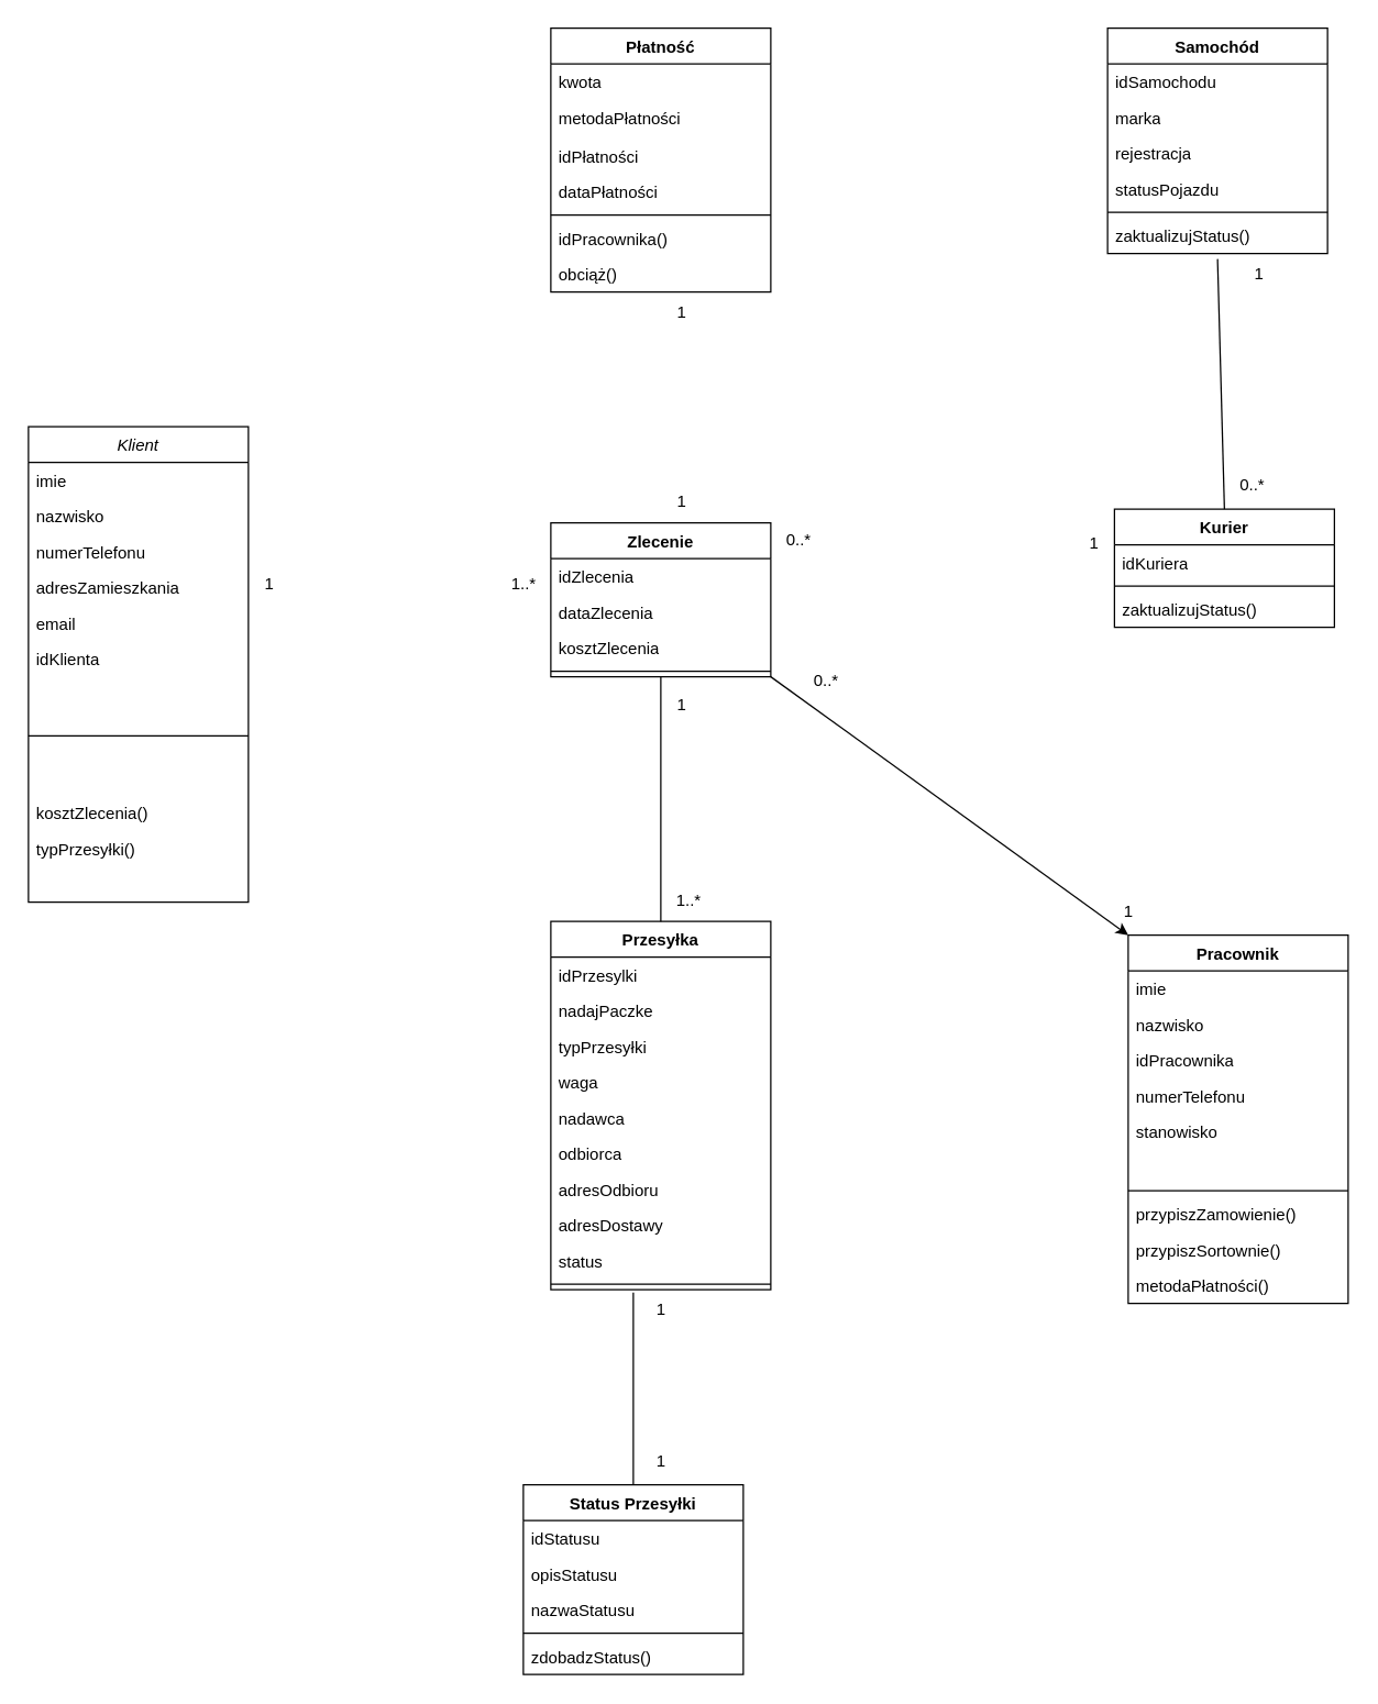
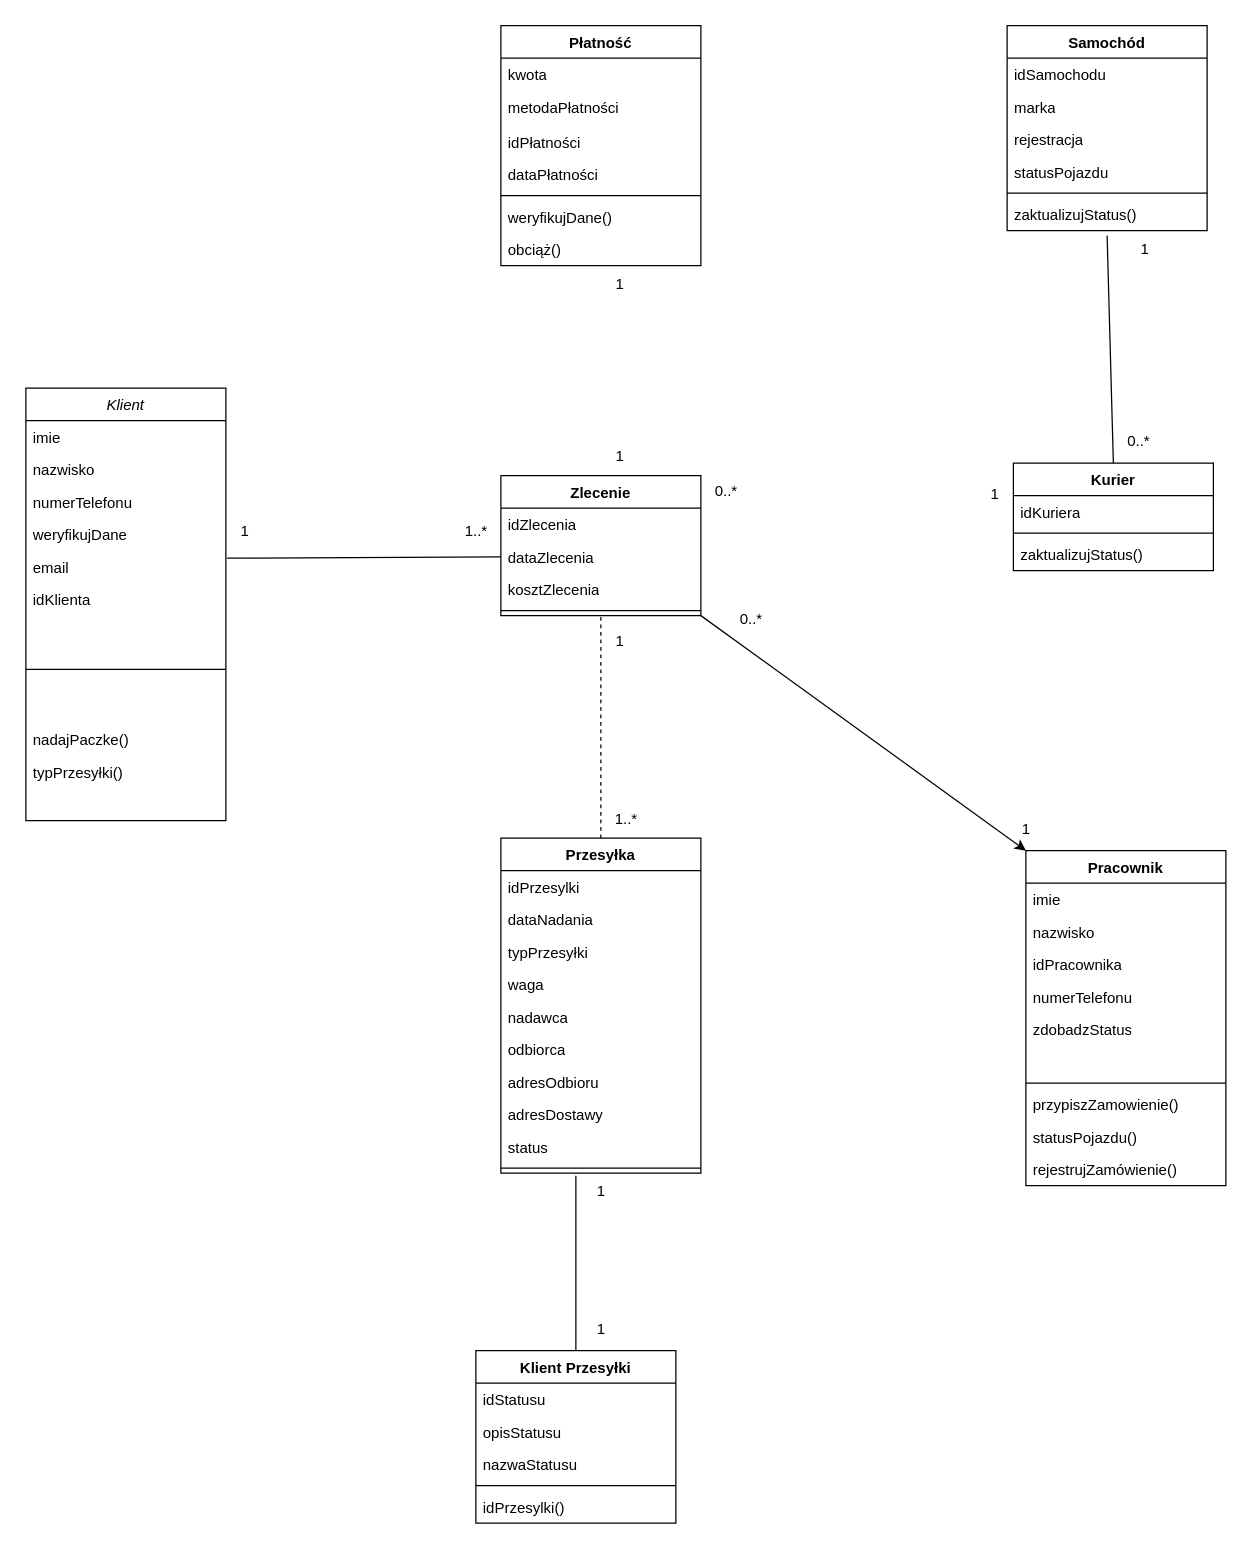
- <mxCell id="23" value="idPracownika()" style="text;strokeColor=none;fillColor=none;align=left;verticalAlign=top;spacingLeft=4;spacingRight=4;overflow=hidden;rotatable=0;points=[[0,0.5],[1,0.5]];portConstraint=eastwest;whiteSpace=wrap;html=1;" parent="17" vertex="1"><mxGeometry y="140" width="160" height="26" as="geometry" /></mxCell>
+ <mxCell id="23" value="weryfikujDane()" style="text;strokeColor=none;fillColor=none;align=left;verticalAlign=top;spacingLeft=4;spacingRight=4;overflow=hidden;rotatable=0;points=[[0,0.5],[1,0.5]];portConstraint=eastwest;whiteSpace=wrap;html=1;" parent="17" vertex="1"><mxGeometry y="140" width="160" height="26" as="geometry" /></mxCell>
- <mxCell id="6" value="adresZamieszkania" style="text;align=left;verticalAlign=top;spacingLeft=4;spacingRight=4;overflow=hidden;rotatable=0;points=[[0,0.5],[1,0.5]];portConstraint=eastwest;rounded=0;shadow=0;html=0;" parent="2" vertex="1"><mxGeometry y="104" width="160" height="26" as="geometry" /></mxCell>
+ <mxCell id="6" value="weryfikujDane" style="text;align=left;verticalAlign=top;spacingLeft=4;spacingRight=4;overflow=hidden;rotatable=0;points=[[0,0.5],[1,0.5]];portConstraint=eastwest;rounded=0;shadow=0;html=0;" parent="2" vertex="1"><mxGeometry y="104" width="160" height="26" as="geometry" /></mxCell>
+ <mxCell id="64" value="" style="endArrow=none;html=1;rounded=0;exitX=1.006;exitY=0.231;exitDx=0;exitDy=0;exitPerimeter=0;entryX=0;entryY=0.5;entryDx=0;entryDy=0;" parent="1" source="7" target="14" edge="1"><mxGeometry width="50" height="50" relative="1" as="geometry"><mxPoint x="660" y="660" as="sourcePoint" /><mxPoint x="320" y="550" as="targetPoint" /></mxGeometry></mxCell>
- <mxCell id="69" value="" style="endArrow=none;html=1;rounded=0;entryX=0.5;entryY=1;entryDx=0;entryDy=0;exitX=0.5;exitY=0;exitDx=0;exitDy=0;" parent="1" source="31" target="12" edge="1"><mxGeometry width="50" height="50" relative="1" as="geometry"><mxPoint x="660" y="760" as="sourcePoint" /><mxPoint x="480.96" y="518.988" as="targetPoint" /></mxGeometry></mxCell>
+ <mxCell id="69" value="" style="endArrow=none;html=1;rounded=0;entryX=0.5;entryY=1;entryDx=0;entryDy=0;exitX=0.5;exitY=0;exitDx=0;exitDy=0;dashed=1;" parent="1" source="31" target="12" edge="1"><mxGeometry width="50" height="50" relative="1" as="geometry"><mxPoint x="660" y="760" as="sourcePoint" /><mxPoint x="480.96" y="518.988" as="targetPoint" /></mxGeometry></mxCell>
- <mxCell id="10" value="kosztZlecenia()" style="text;align=left;verticalAlign=top;spacingLeft=4;spacingRight=4;overflow=hidden;rotatable=0;points=[[0,0.5],[1,0.5]];portConstraint=eastwest;" parent="2" vertex="1"><mxGeometry y="268" width="160" height="26" as="geometry" /></mxCell>
+ <mxCell id="10" value="nadajPaczke()" style="text;align=left;verticalAlign=top;spacingLeft=4;spacingRight=4;overflow=hidden;rotatable=0;points=[[0,0.5],[1,0.5]];portConstraint=eastwest;" parent="2" vertex="1"><mxGeometry y="268" width="160" height="26" as="geometry" /></mxCell>
- <mxCell id="33" value="nadajPaczke" style="text;strokeColor=none;fillColor=none;align=left;verticalAlign=top;spacingLeft=4;spacingRight=4;overflow=hidden;rotatable=0;points=[[0,0.5],[1,0.5]];portConstraint=eastwest;whiteSpace=wrap;html=1;" parent="31" vertex="1"><mxGeometry y="52" width="160" height="26" as="geometry" /></mxCell>
+ <mxCell id="33" value="dataNadania" style="text;strokeColor=none;fillColor=none;align=left;verticalAlign=top;spacingLeft=4;spacingRight=4;overflow=hidden;rotatable=0;points=[[0,0.5],[1,0.5]];portConstraint=eastwest;whiteSpace=wrap;html=1;" parent="31" vertex="1"><mxGeometry y="52" width="160" height="26" as="geometry" /></mxCell>
- <mxCell id="47" value="stanowisko" style="text;strokeColor=none;fillColor=none;align=left;verticalAlign=top;spacingLeft=4;spacingRight=4;overflow=hidden;rotatable=0;points=[[0,0.5],[1,0.5]];portConstraint=eastwest;whiteSpace=wrap;html=1;" parent="42" vertex="1"><mxGeometry y="130" width="160" height="26" as="geometry" /></mxCell>
+ <mxCell id="47" value="zdobadzStatus" style="text;strokeColor=none;fillColor=none;align=left;verticalAlign=top;spacingLeft=4;spacingRight=4;overflow=hidden;rotatable=0;points=[[0,0.5],[1,0.5]];portConstraint=eastwest;whiteSpace=wrap;html=1;" parent="42" vertex="1"><mxGeometry y="130" width="160" height="26" as="geometry" /></mxCell>
- <mxCell id="51" value="przypiszSortownie()" style="text;strokeColor=none;fillColor=none;align=left;verticalAlign=top;spacingLeft=4;spacingRight=4;overflow=hidden;rotatable=0;points=[[0,0.5],[1,0.5]];portConstraint=eastwest;whiteSpace=wrap;html=1;" parent="42" vertex="1"><mxGeometry y="216" width="160" height="26" as="geometry" /></mxCell>
+ <mxCell id="51" value="statusPojazdu()" style="text;strokeColor=none;fillColor=none;align=left;verticalAlign=top;spacingLeft=4;spacingRight=4;overflow=hidden;rotatable=0;points=[[0,0.5],[1,0.5]];portConstraint=eastwest;whiteSpace=wrap;html=1;" parent="42" vertex="1"><mxGeometry y="216" width="160" height="26" as="geometry" /></mxCell>
- <mxCell id="52" value="metodaPłatności()" style="text;strokeColor=none;fillColor=none;align=left;verticalAlign=top;spacingLeft=4;spacingRight=4;overflow=hidden;rotatable=0;points=[[0,0.5],[1,0.5]];portConstraint=eastwest;whiteSpace=wrap;html=1;" parent="42" vertex="1"><mxGeometry y="242" width="160" height="26" as="geometry" /></mxCell>
+ <mxCell id="52" value="rejestrujZamówienie()" style="text;strokeColor=none;fillColor=none;align=left;verticalAlign=top;spacingLeft=4;spacingRight=4;overflow=hidden;rotatable=0;points=[[0,0.5],[1,0.5]];portConstraint=eastwest;whiteSpace=wrap;html=1;" parent="42" vertex="1"><mxGeometry y="242" width="160" height="26" as="geometry" /></mxCell>
- <mxCell id="25" value="Status Przesyłki" style="swimlane;fontStyle=1;align=center;verticalAlign=top;childLayout=stackLayout;horizontal=1;startSize=26;horizontalStack=0;resizeParent=1;resizeParentMax=0;resizeLast=0;collapsible=1;marginBottom=0;whiteSpace=wrap;html=1;" parent="1" vertex="1"><mxGeometry x="380" y="1080" width="160" height="138" as="geometry" /></mxCell>
+ <mxCell id="25" value="Klient Przesyłki" style="swimlane;fontStyle=1;align=center;verticalAlign=top;childLayout=stackLayout;horizontal=1;startSize=26;horizontalStack=0;resizeParent=1;resizeParentMax=0;resizeLast=0;collapsible=1;marginBottom=0;whiteSpace=wrap;html=1;" parent="1" vertex="1"><mxGeometry x="380" y="1080" width="160" height="138" as="geometry" /></mxCell>
- <mxCell id="30" value="zdobadzStatus()" style="text;strokeColor=none;fillColor=none;align=left;verticalAlign=top;spacingLeft=4;spacingRight=4;overflow=hidden;rotatable=0;points=[[0,0.5],[1,0.5]];portConstraint=eastwest;whiteSpace=wrap;html=1;" parent="25" vertex="1"><mxGeometry y="112" width="160" height="26" as="geometry" /></mxCell>
+ <mxCell id="30" value="idPrzesylki()" style="text;strokeColor=none;fillColor=none;align=left;verticalAlign=top;spacingLeft=4;spacingRight=4;overflow=hidden;rotatable=0;points=[[0,0.5],[1,0.5]];portConstraint=eastwest;whiteSpace=wrap;html=1;" parent="25" vertex="1"><mxGeometry y="112" width="160" height="26" as="geometry" /></mxCell>
